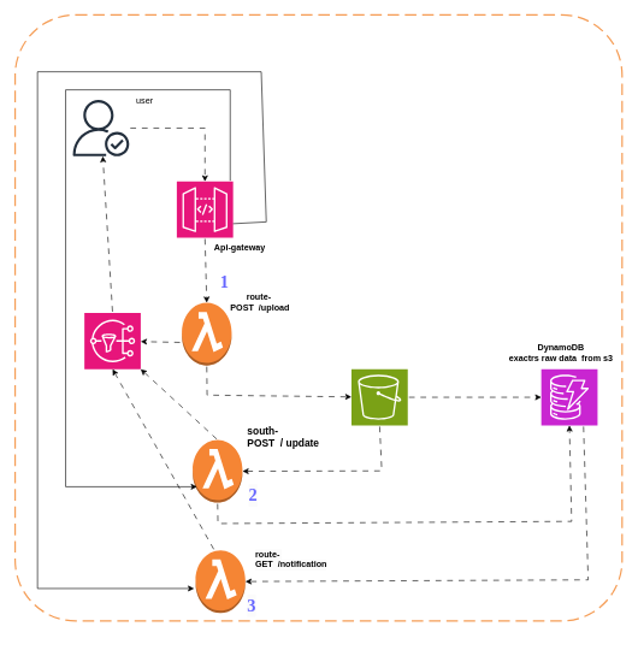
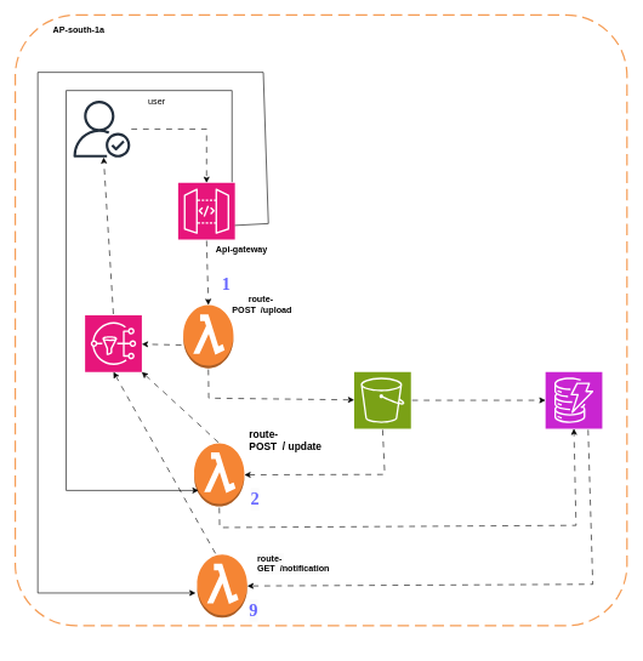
+ <mxCell id="33" value="&lt;b&gt;AP-south-1a&lt;/b&gt;" style="text;html=1;align=center;verticalAlign=middle;resizable=0;points=[];autosize=1;strokeColor=none;fillColor=none;" vertex="1" parent="1"><mxGeometry x="62" y="28" width="89" height="26" as="geometry" /></mxCell>
- <mxCell id="12" value="user&amp;nbsp;&lt;div&gt;&lt;br&gt;&lt;/div&gt;" style="text;html=1;align=center;verticalAlign=middle;resizable=0;points=[];autosize=1;strokeColor=none;fillColor=none;" vertex="1" parent="1"><mxGeometry x="178" y="126" width="45" height="41" as="geometry" /></mxCell>
+ <mxCell id="12" value="user&amp;nbsp;&lt;div&gt;&lt;br&gt;&lt;/div&gt;" style="text;html=1;align=center;verticalAlign=middle;resizable=0;points=[];autosize=1;strokeColor=none;fillColor=none;" vertex="1" parent="1"><mxGeometry x="193" y="126" width="45" height="41" as="geometry" /></mxCell>
- <mxCell id="24" value="&lt;b&gt;DynamoDB&lt;/b&gt;&lt;div&gt;&lt;b&gt;exactrs raw data&amp;nbsp; from s3&lt;/b&gt;&lt;/div&gt;" style="text;html=1;align=center;verticalAlign=middle;resizable=0;points=[];autosize=1;strokeColor=none;fillColor=none;" vertex="1" parent="1"><mxGeometry x="695" y="467" width="162" height="41" as="geometry" /></mxCell>
- <mxCell id="22" value="&lt;span style=&quot;forced-color-adjust: none; color: rgb(0, 0, 0); font-family: Helvetica; font-style: normal; font-variant-ligatures: normal; font-variant-caps: normal; letter-spacing: normal; orphans: 2; text-align: center; text-indent: 0px; text-transform: none; widows: 2; word-spacing: 0px; -webkit-text-stroke-width: 0px; white-space: nowrap; text-decoration-thickness: initial; text-decoration-style: initial; text-decoration-color: initial; background-color: light-dark(#ffffff, var(--ge-dark-color, #121212));&quot;&gt;&lt;b style=&quot;&quot;&gt;&lt;font style=&quot;font-size: 14px;&quot;&gt;south-&amp;nbsp;&lt;/font&gt;&lt;/b&gt;&lt;/span&gt;&lt;div style=&quot;forced-color-adjust: none; color: rgb(0, 0, 0); font-family: Helvetica; font-style: normal; font-variant-ligatures: normal; font-variant-caps: normal; letter-spacing: normal; orphans: 2; text-align: center; text-indent: 0px; text-transform: none; widows: 2; word-spacing: 0px; -webkit-text-stroke-width: 0px; white-space: nowrap; text-decoration-thickness: initial; text-decoration-style: initial; text-decoration-color: initial;&quot;&gt;&lt;span style=&quot;forced-color-adjust: none; background-color: light-dark(#ffffff, var(--ge-dark-color, #121212));&quot;&gt;&lt;b style=&quot;&quot;&gt;&lt;font style=&quot;font-size: 14px;&quot;&gt;POST&amp;nbsp; / update&lt;/font&gt;&lt;/b&gt;&lt;/span&gt;&lt;/div&gt;" style="text;whiteSpace=wrap;html=1;" vertex="1" parent="1"><mxGeometry x="339.614" y="582.307" width="110" height="51" as="geometry" /></mxCell>
+ <mxCell id="22" value="&lt;span style=&quot;forced-color-adjust: none; color: rgb(0, 0, 0); font-family: Helvetica; font-style: normal; font-variant-ligatures: normal; font-variant-caps: normal; letter-spacing: normal; orphans: 2; text-align: center; text-indent: 0px; text-transform: none; widows: 2; word-spacing: 0px; -webkit-text-stroke-width: 0px; white-space: nowrap; text-decoration-thickness: initial; text-decoration-style: initial; text-decoration-color: initial; background-color: light-dark(#ffffff, var(--ge-dark-color, #121212));&quot;&gt;&lt;b style=&quot;&quot;&gt;&lt;font style=&quot;font-size: 14px;&quot;&gt;route-&amp;nbsp;&lt;/font&gt;&lt;/b&gt;&lt;/span&gt;&lt;div style=&quot;forced-color-adjust: none; color: rgb(0, 0, 0); font-family: Helvetica; font-style: normal; font-variant-ligatures: normal; font-variant-caps: normal; letter-spacing: normal; orphans: 2; text-align: center; text-indent: 0px; text-transform: none; widows: 2; word-spacing: 0px; -webkit-text-stroke-width: 0px; white-space: nowrap; text-decoration-thickness: initial; text-decoration-style: initial; text-decoration-color: initial;&quot;&gt;&lt;span style=&quot;forced-color-adjust: none; background-color: light-dark(#ffffff, var(--ge-dark-color, #121212));&quot;&gt;&lt;b style=&quot;&quot;&gt;&lt;font style=&quot;font-size: 14px;&quot;&gt;POST&amp;nbsp; / update&lt;/font&gt;&lt;/b&gt;&lt;/span&gt;&lt;/div&gt;" style="text;whiteSpace=wrap;html=1;" vertex="1" parent="1"><mxGeometry x="339.614" y="582.307" width="110" height="51" as="geometry" /></mxCell>
- <mxCell id="30" value="&lt;h1 style=&quot;forced-color-adjust: none; color: rgb(0, 0, 0); font-family: Helvetica; font-style: normal; font-variant-ligatures: normal; font-variant-caps: normal; letter-spacing: normal; orphans: 2; text-indent: 0px; text-transform: none; widows: 2; word-spacing: 0px; -webkit-text-stroke-width: 0px; white-space: nowrap; text-decoration-thickness: initial; text-decoration-style: initial; text-decoration-color: initial; text-align: center; background-color: rgb(251, 251, 251);&quot;&gt;&lt;b style=&quot;forced-color-adjust: none;&quot;&gt;&lt;font face=&quot;Comic Sans MS&quot; style=&quot;forced-color-adjust: none; color: rgb(102, 102, 255); line-height: 31.2px;&quot;&gt;3&lt;/font&gt;&lt;/b&gt;&lt;/h1&gt;" style="text;whiteSpace=wrap;html=1;" vertex="1" parent="1"><mxGeometry x="339.613" y="800.997" width="43" height="86" as="geometry" /></mxCell>
+ <mxCell id="30" value="&lt;h1 style=&quot;forced-color-adjust: none; color: rgb(0, 0, 0); font-family: Helvetica; font-style: normal; font-variant-ligatures: normal; font-variant-caps: normal; letter-spacing: normal; orphans: 2; text-indent: 0px; text-transform: none; widows: 2; word-spacing: 0px; -webkit-text-stroke-width: 0px; white-space: nowrap; text-decoration-thickness: initial; text-decoration-style: initial; text-decoration-color: initial; text-align: center; background-color: rgb(251, 251, 251);&quot;&gt;&lt;b style=&quot;forced-color-adjust: none;&quot;&gt;&lt;font face=&quot;Comic Sans MS&quot; style=&quot;forced-color-adjust: none; color: rgb(102, 102, 255); line-height: 31.2px;&quot;&gt;9&lt;/font&gt;&lt;/b&gt;&lt;/h1&gt;" style="text;whiteSpace=wrap;html=1;" vertex="1" parent="1"><mxGeometry x="339.613" y="800.997" width="43" height="86" as="geometry" /></mxCell>
